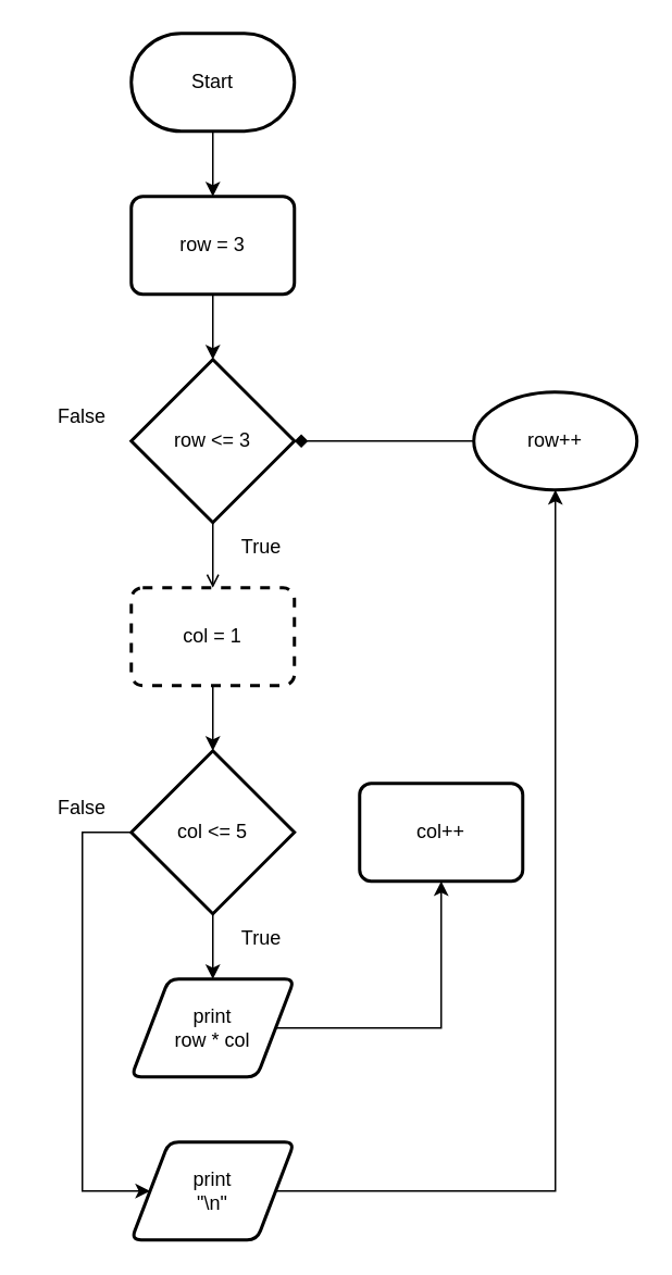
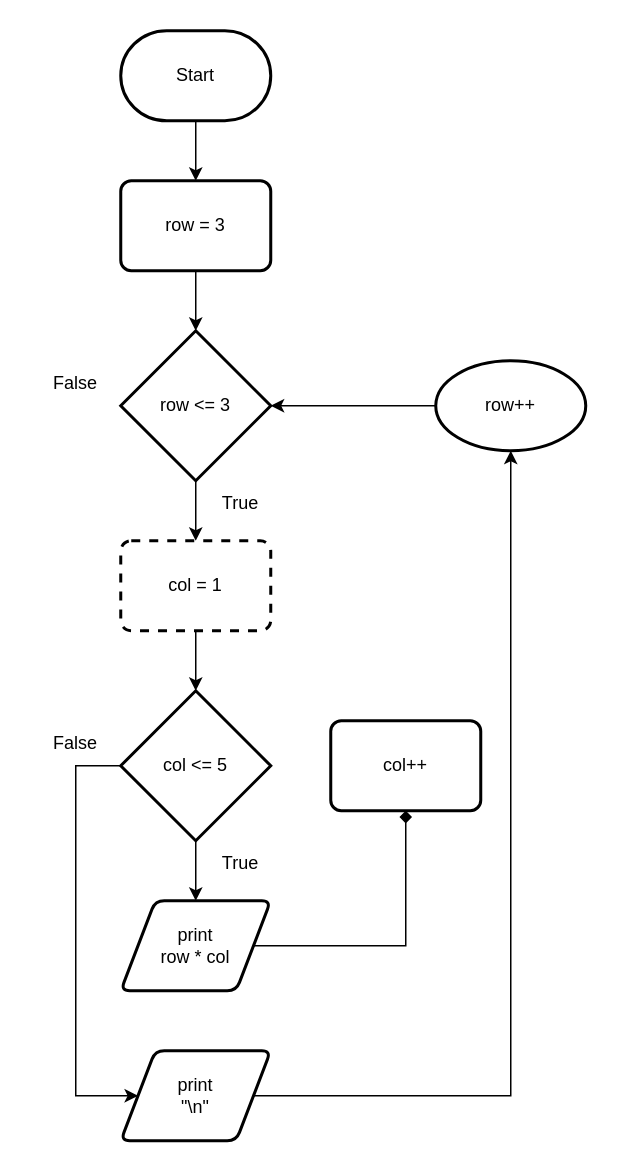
- <mxCell id="18" style="edgeStyle=orthogonalEdgeStyle;rounded=0;orthogonalLoop=1;jettySize=auto;html=1;exitX=0;exitY=0.5;exitDx=0;exitDy=0;entryX=1;entryY=0.5;entryDx=0;entryDy=0;entryPerimeter=0;endArrow=diamond;" parent="1" source="19" target="7" edge="1"><mxGeometry relative="1" as="geometry" /></mxCell>
+ <mxCell id="18" style="edgeStyle=orthogonalEdgeStyle;rounded=0;orthogonalLoop=1;jettySize=auto;html=1;exitX=0;exitY=0.5;exitDx=0;exitDy=0;entryX=1;entryY=0.5;entryDx=0;entryDy=0;entryPerimeter=0;" parent="1" source="19" target="7" edge="1"><mxGeometry relative="1" as="geometry" /></mxCell>
- <mxCell id="6" value="" style="edgeStyle=orthogonalEdgeStyle;rounded=0;orthogonalLoop=1;jettySize=auto;html=1;endArrow=open;" parent="1" source="7" target="9" edge="1"><mxGeometry relative="1" as="geometry" /></mxCell>
+ <mxCell id="6" value="" style="edgeStyle=orthogonalEdgeStyle;rounded=0;orthogonalLoop=1;jettySize=auto;html=1;" parent="1" source="7" target="9" edge="1"><mxGeometry relative="1" as="geometry" /></mxCell>
- <mxCell id="13" style="edgeStyle=orthogonalEdgeStyle;rounded=0;orthogonalLoop=1;jettySize=auto;html=1;exitX=1;exitY=0.5;exitDx=0;exitDy=0;entryX=0.5;entryY=1;entryDx=0;entryDy=0;" parent="1" source="14" target="15" edge="1"><mxGeometry relative="1" as="geometry" /></mxCell>
+ <mxCell id="13" style="edgeStyle=orthogonalEdgeStyle;rounded=0;orthogonalLoop=1;jettySize=auto;html=1;exitX=1;exitY=0.5;exitDx=0;exitDy=0;entryX=0.5;entryY=1;entryDx=0;entryDy=0;endArrow=diamond;" parent="1" source="14" target="15" edge="1"><mxGeometry relative="1" as="geometry" /></mxCell>
